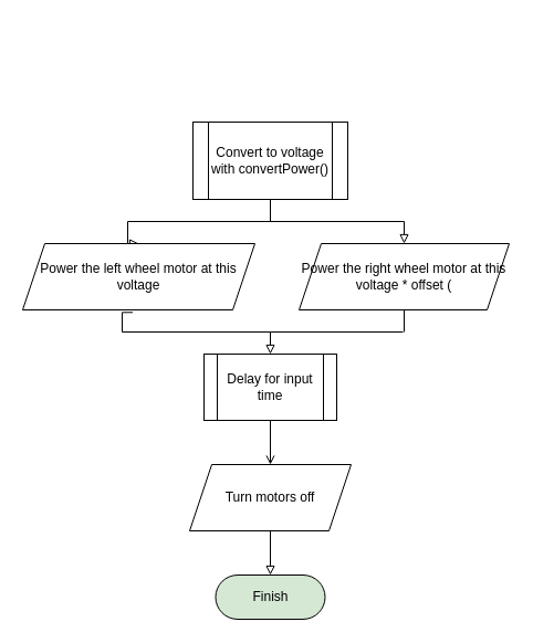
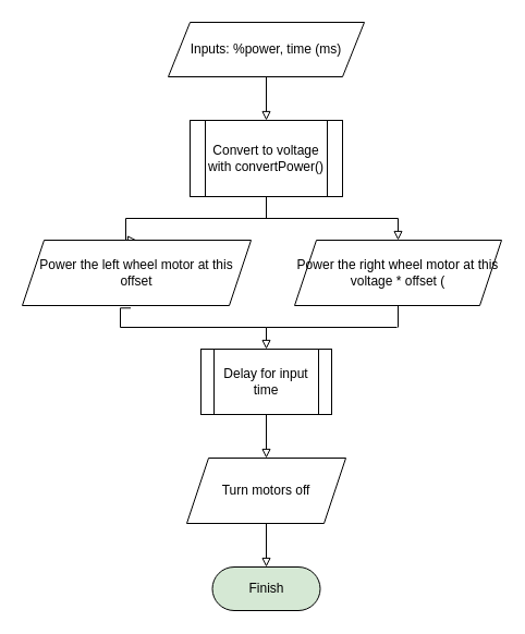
+ <mxCell id="2" value="&lt;font style=&quot;font-size: 12px;&quot;&gt;Inputs: %power, time (ms)&lt;/font&gt;" style="shape=parallelogram;perimeter=parallelogramPerimeter;whiteSpace=wrap;html=1;fixedSize=1;" vertex="1" parent="1"><mxGeometry x="154" y="20" width="180" height="50" as="geometry" /></mxCell>
+ <mxCell id="3" value="" style="endArrow=block;html=1;rounded=0;endFill=0;exitX=0.5;exitY=1;exitDx=0;exitDy=0;entryX=0.5;entryY=0;entryDx=0;entryDy=0;" edge="1" parent="1" source="2" target="6"><mxGeometry width="50" height="50" relative="1" as="geometry"><mxPoint x="144" y="270" as="sourcePoint" /><mxPoint x="244" y="100" as="targetPoint" /></mxGeometry></mxCell>
- <mxCell id="8" value="Power the left wheel motor at this voltage" style="shape=parallelogram;perimeter=parallelogramPerimeter;whiteSpace=wrap;html=1;fixedSize=1;" vertex="1" parent="1"><mxGeometry x="20" y="220" width="210" height="60" as="geometry" /></mxCell>
+ <mxCell id="8" value="Power the left wheel motor at this offset" style="shape=parallelogram;perimeter=parallelogramPerimeter;whiteSpace=wrap;html=1;fixedSize=1;" vertex="1" parent="1"><mxGeometry x="20" y="220" width="210" height="60" as="geometry" /></mxCell>
- <mxCell id="9" style="edgeStyle=orthogonalEdgeStyle;rounded=0;orthogonalLoop=1;jettySize=auto;html=1;exitX=0.5;exitY=1;exitDx=0;exitDy=0;endArrow=open;endFill=0;" edge="1" parent="1" source="10" target="12"><mxGeometry relative="1" as="geometry" /></mxCell>
+ <mxCell id="9" style="edgeStyle=orthogonalEdgeStyle;rounded=0;orthogonalLoop=1;jettySize=auto;html=1;exitX=0.5;exitY=1;exitDx=0;exitDy=0;endArrow=block;endFill=0;" edge="1" parent="1" source="10" target="12"><mxGeometry relative="1" as="geometry" /></mxCell>
